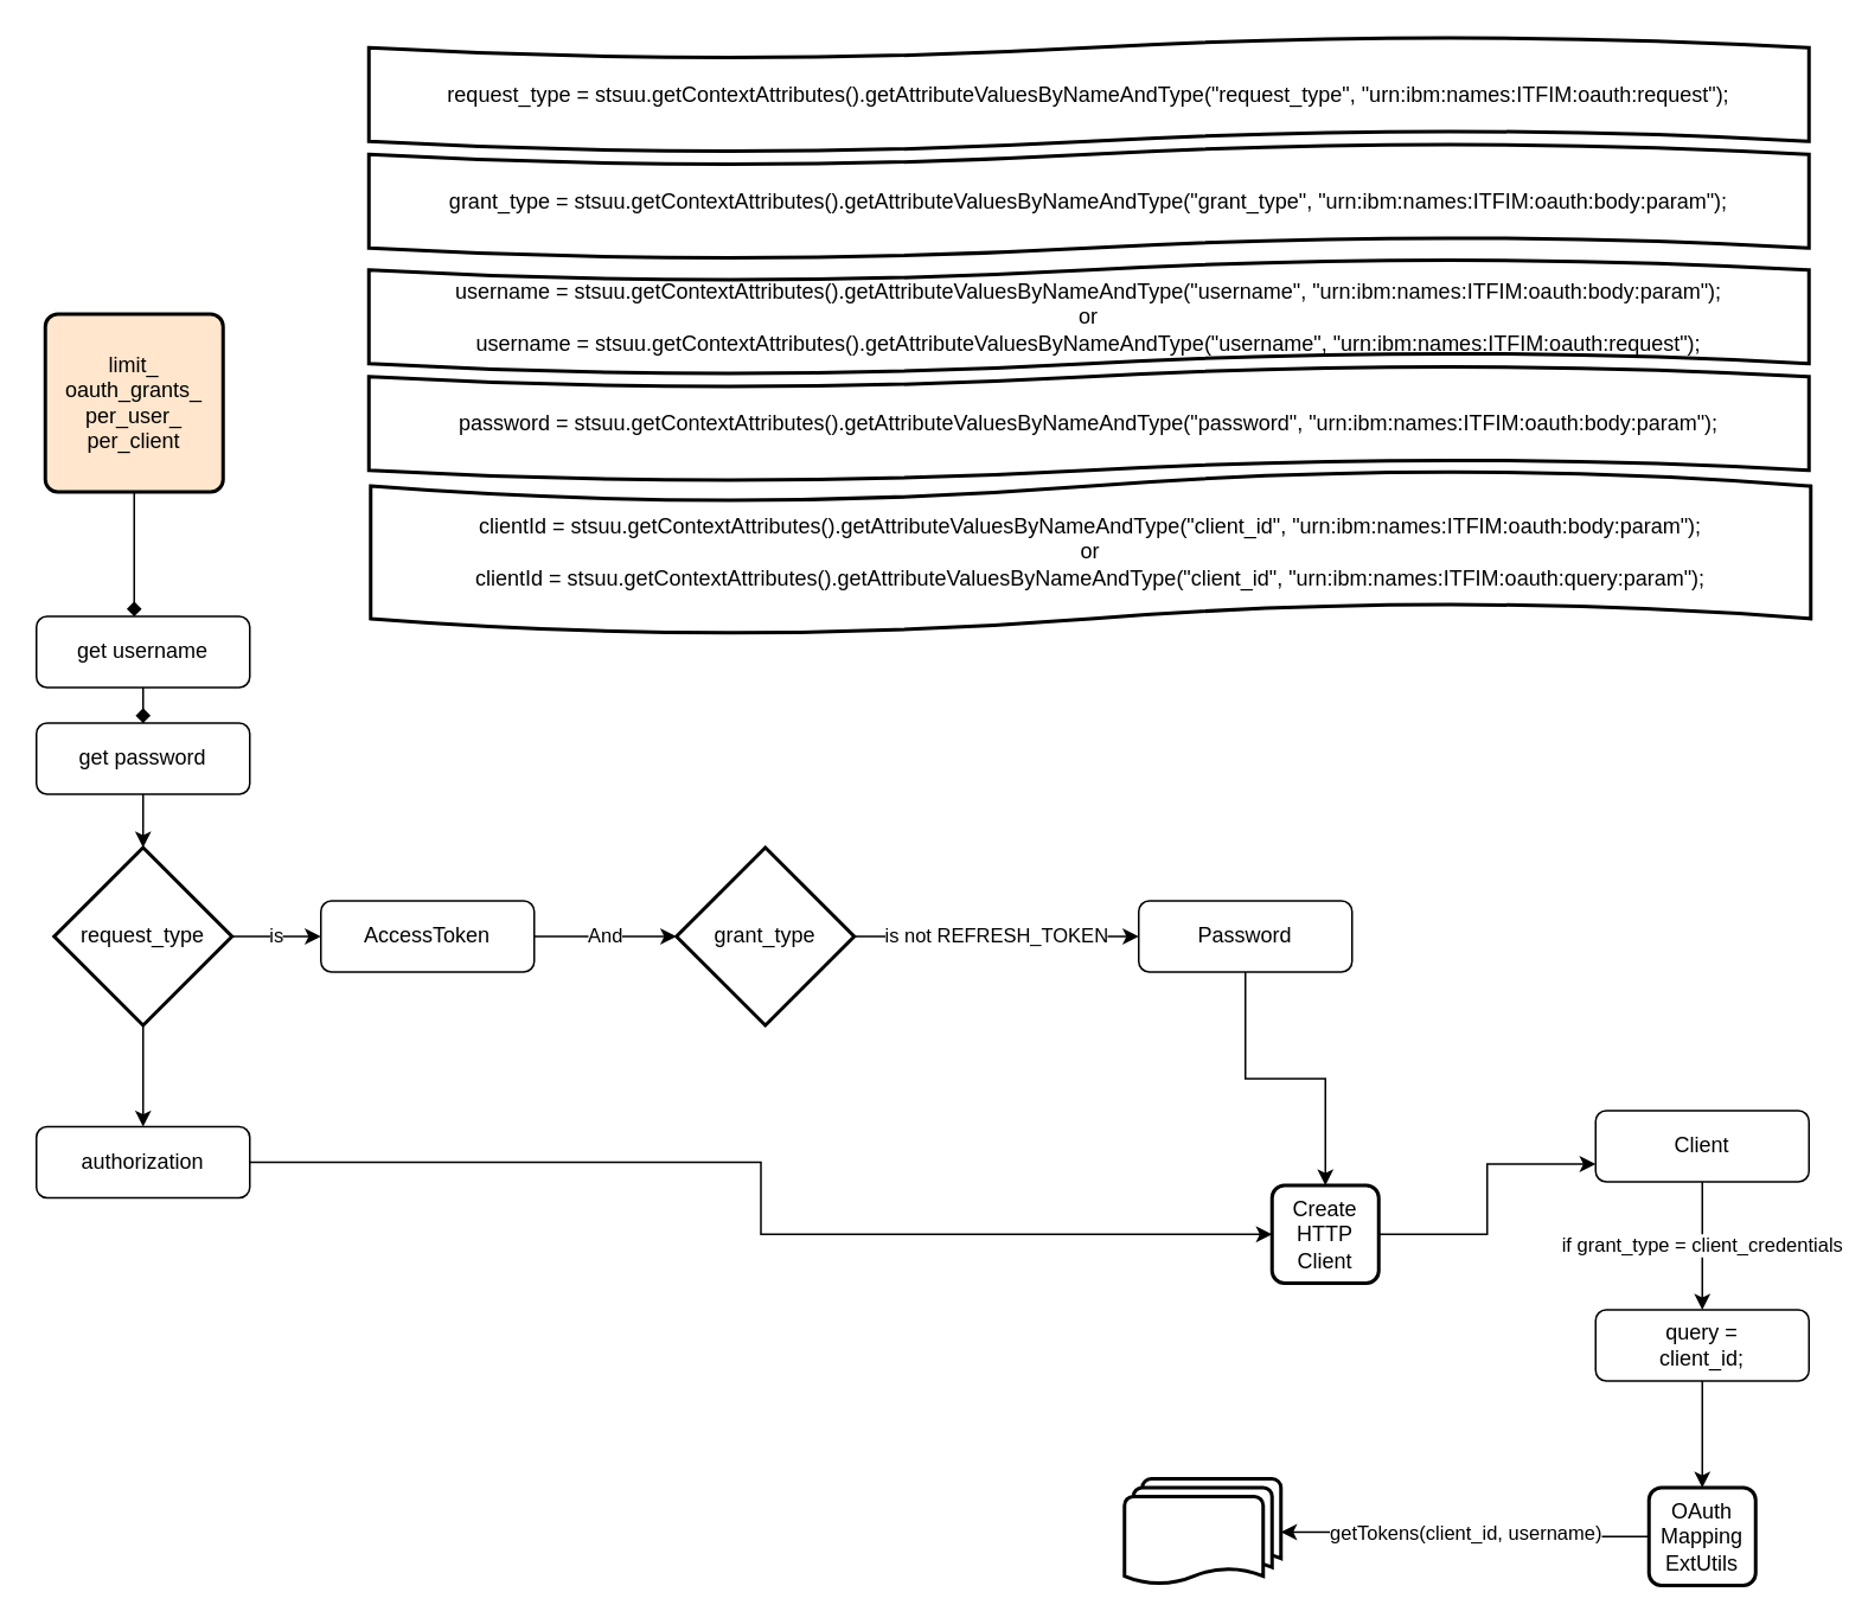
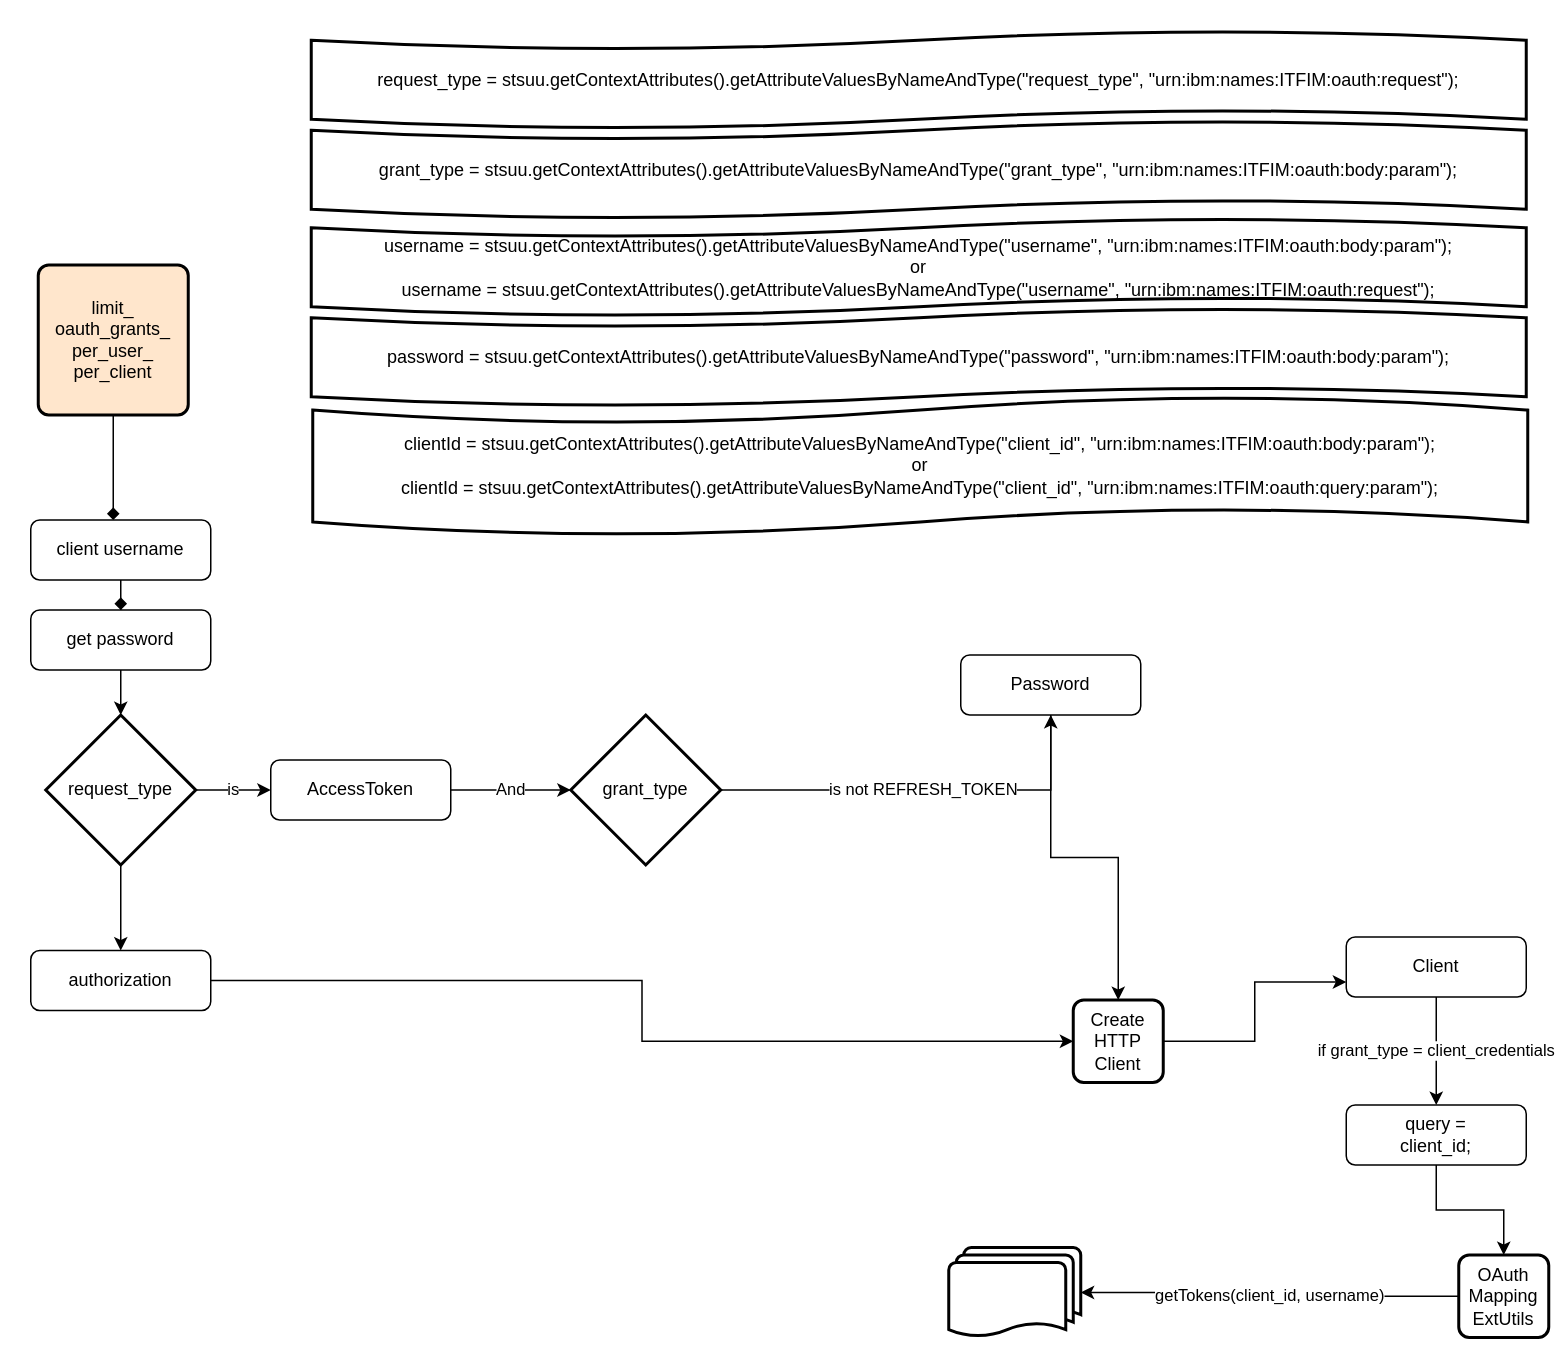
- <mxCell id="4" value="get username" style="rounded=1;whiteSpace=wrap;html=1;fontSize=12;glass=0;strokeWidth=1;shadow=0;" parent="1" vertex="1"><mxGeometry x="20" y="346" width="120" height="40" as="geometry" /></mxCell>
+ <mxCell id="4" value="client username" style="rounded=1;whiteSpace=wrap;html=1;fontSize=12;glass=0;strokeWidth=1;shadow=0;" parent="1" vertex="1"><mxGeometry x="20" y="346" width="120" height="40" as="geometry" /></mxCell>
- <mxCell id="15" value="Password" style="rounded=1;whiteSpace=wrap;html=1;fontSize=12;glass=0;strokeWidth=1;shadow=0;" parent="1" vertex="1"><mxGeometry x="640" y="506" width="120" height="40" as="geometry" /></mxCell>
+ <mxCell id="15" value="Password" style="rounded=1;whiteSpace=wrap;html=1;fontSize=12;glass=0;strokeWidth=1;shadow=0;" parent="1" vertex="1"><mxGeometry x="640" y="436" width="120" height="40" as="geometry" /></mxCell>
- <mxCell id="32" value="OAuth&lt;br&gt;Mapping&lt;br&gt;ExtUtils" style="rounded=1;whiteSpace=wrap;html=1;absoluteArcSize=1;arcSize=14;strokeWidth=2;" vertex="1" parent="1"><mxGeometry x="927" y="836" width="60" height="55" as="geometry" /></mxCell>
+ <mxCell id="32" value="OAuth&lt;br&gt;Mapping&lt;br&gt;ExtUtils" style="rounded=1;whiteSpace=wrap;html=1;absoluteArcSize=1;arcSize=14;strokeWidth=2;" vertex="1" parent="1"><mxGeometry x="972" y="836" width="60" height="55" as="geometry" /></mxCell>
